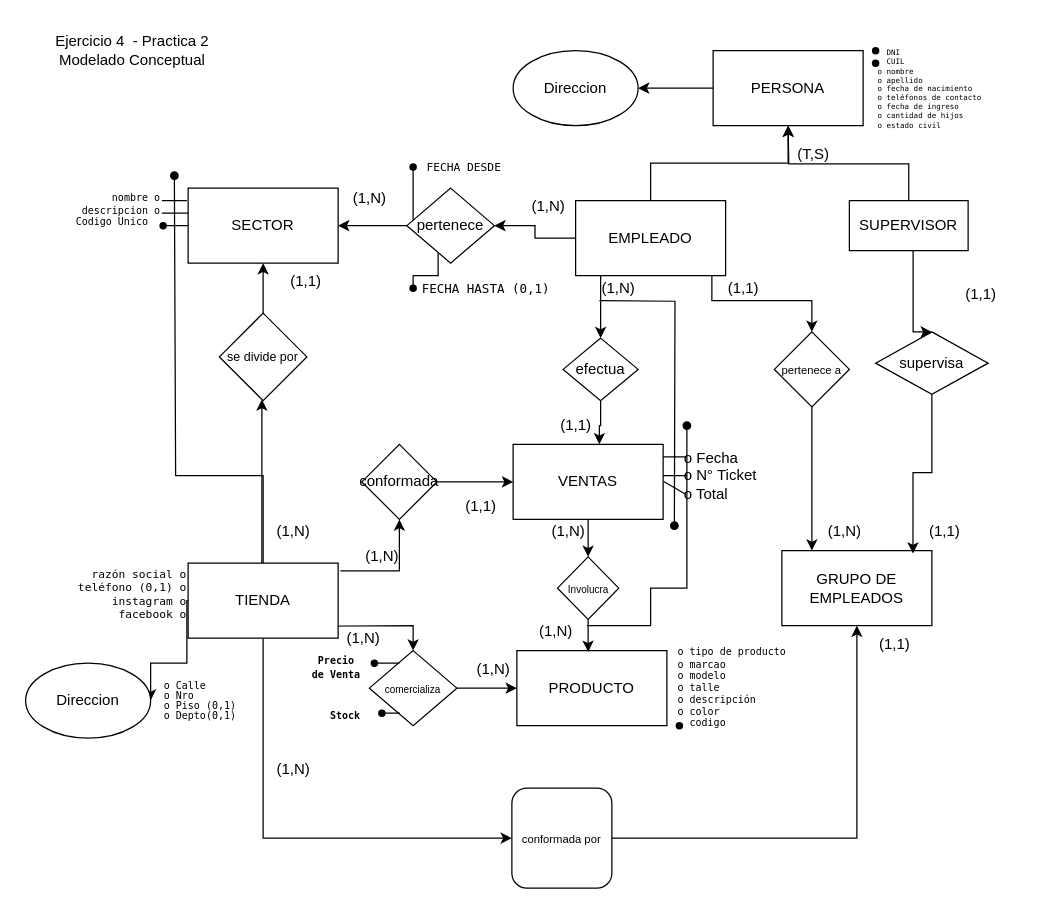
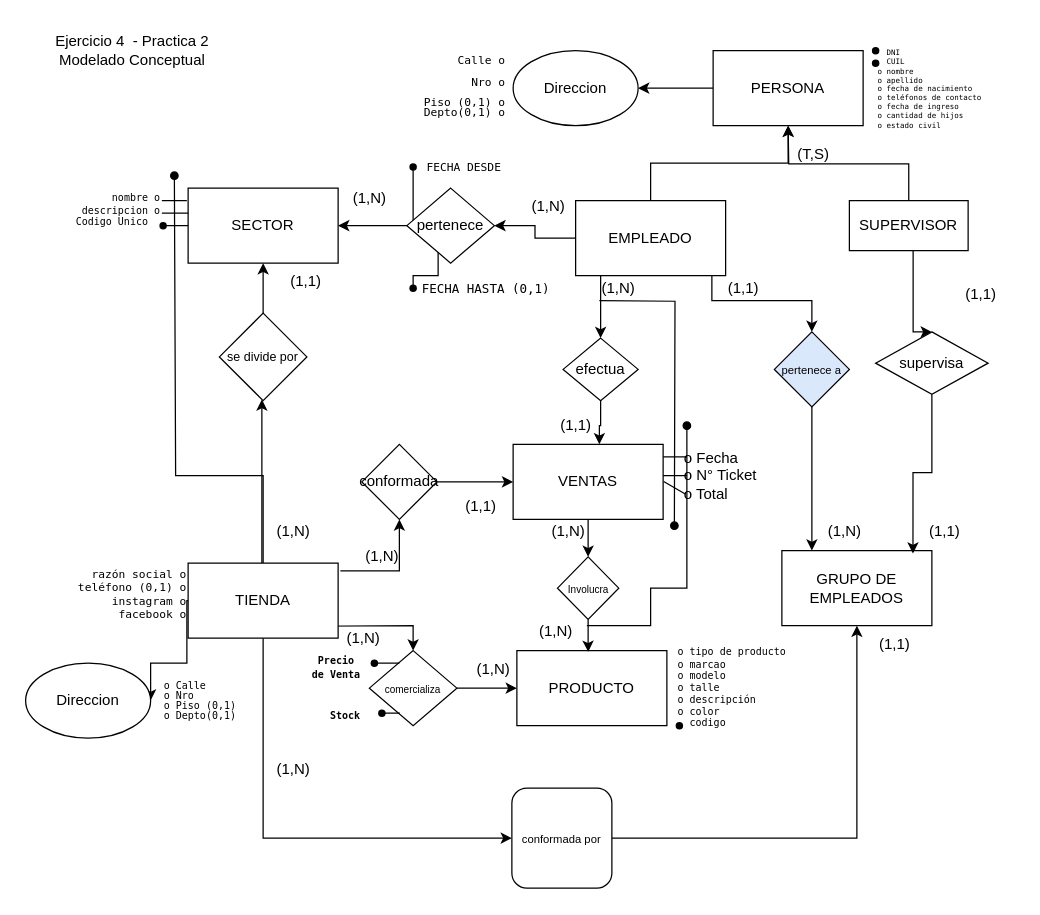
+ <mxCell id="46" value="&lt;pre style=&quot;font-size: 9px;&quot;&gt;Calle o&lt;/pre&gt;&lt;pre style=&quot;font-size: 9px; line-height: 80%;&quot;&gt;Nro o&lt;pre&gt;Piso (0,1) o&lt;br&gt;Depto(0,1) o&lt;/pre&gt;&lt;/pre&gt;" style="text;html=1;align=right;verticalAlign=middle;resizable=0;points=[];autosize=1;strokeColor=none;fillColor=none;" vertex="1" parent="1"><mxGeometry x="315" y="28" width="90" height="80" as="geometry" /></mxCell>
- <mxCell id="30" value="&lt;font style=&quot;font-size: 9px;&quot;&gt;pertenece a&lt;/font&gt;" style="rhombus;whiteSpace=wrap;html=1;" parent="1" vertex="1"><mxGeometry x="619" y="265" width="60" height="60" as="geometry" /></mxCell>
+ <mxCell id="30" value="&lt;font style=&quot;font-size: 9px;&quot;&gt;pertenece a&lt;/font&gt;" style="rhombus;whiteSpace=wrap;html=1;fillColor=#dae8fc;" parent="1" vertex="1"><mxGeometry x="619" y="265" width="60" height="60" as="geometry" /></mxCell>
